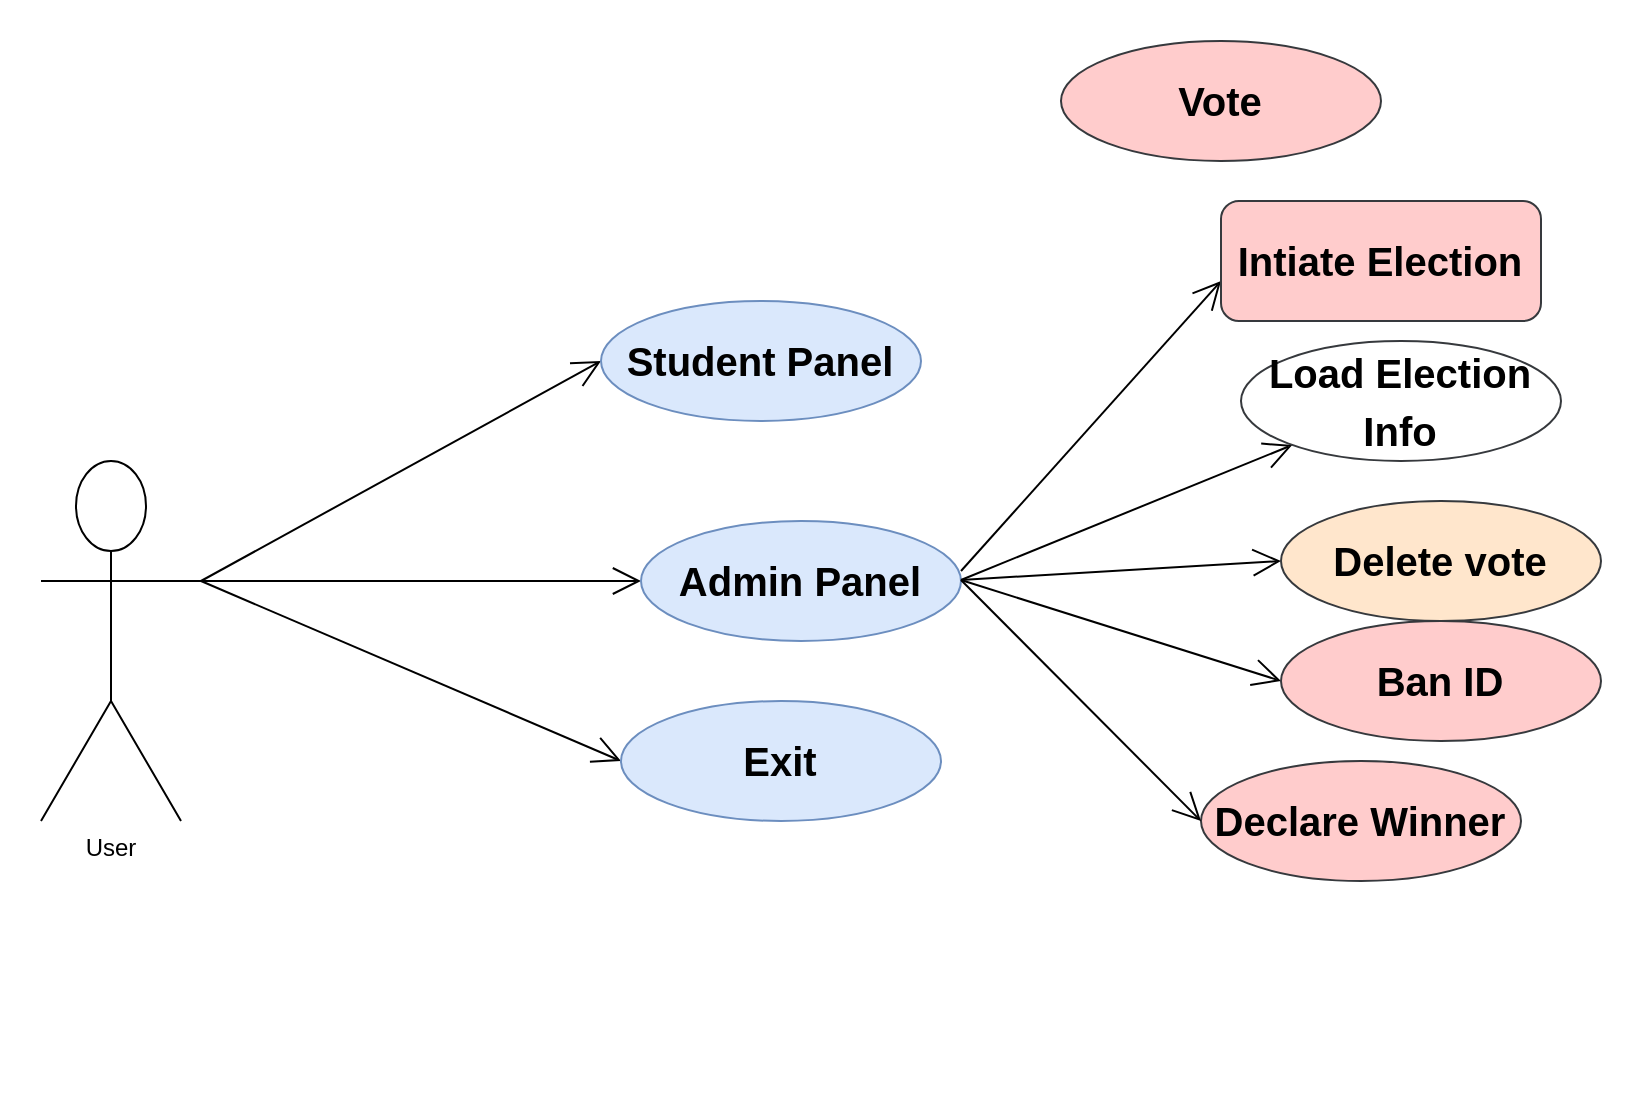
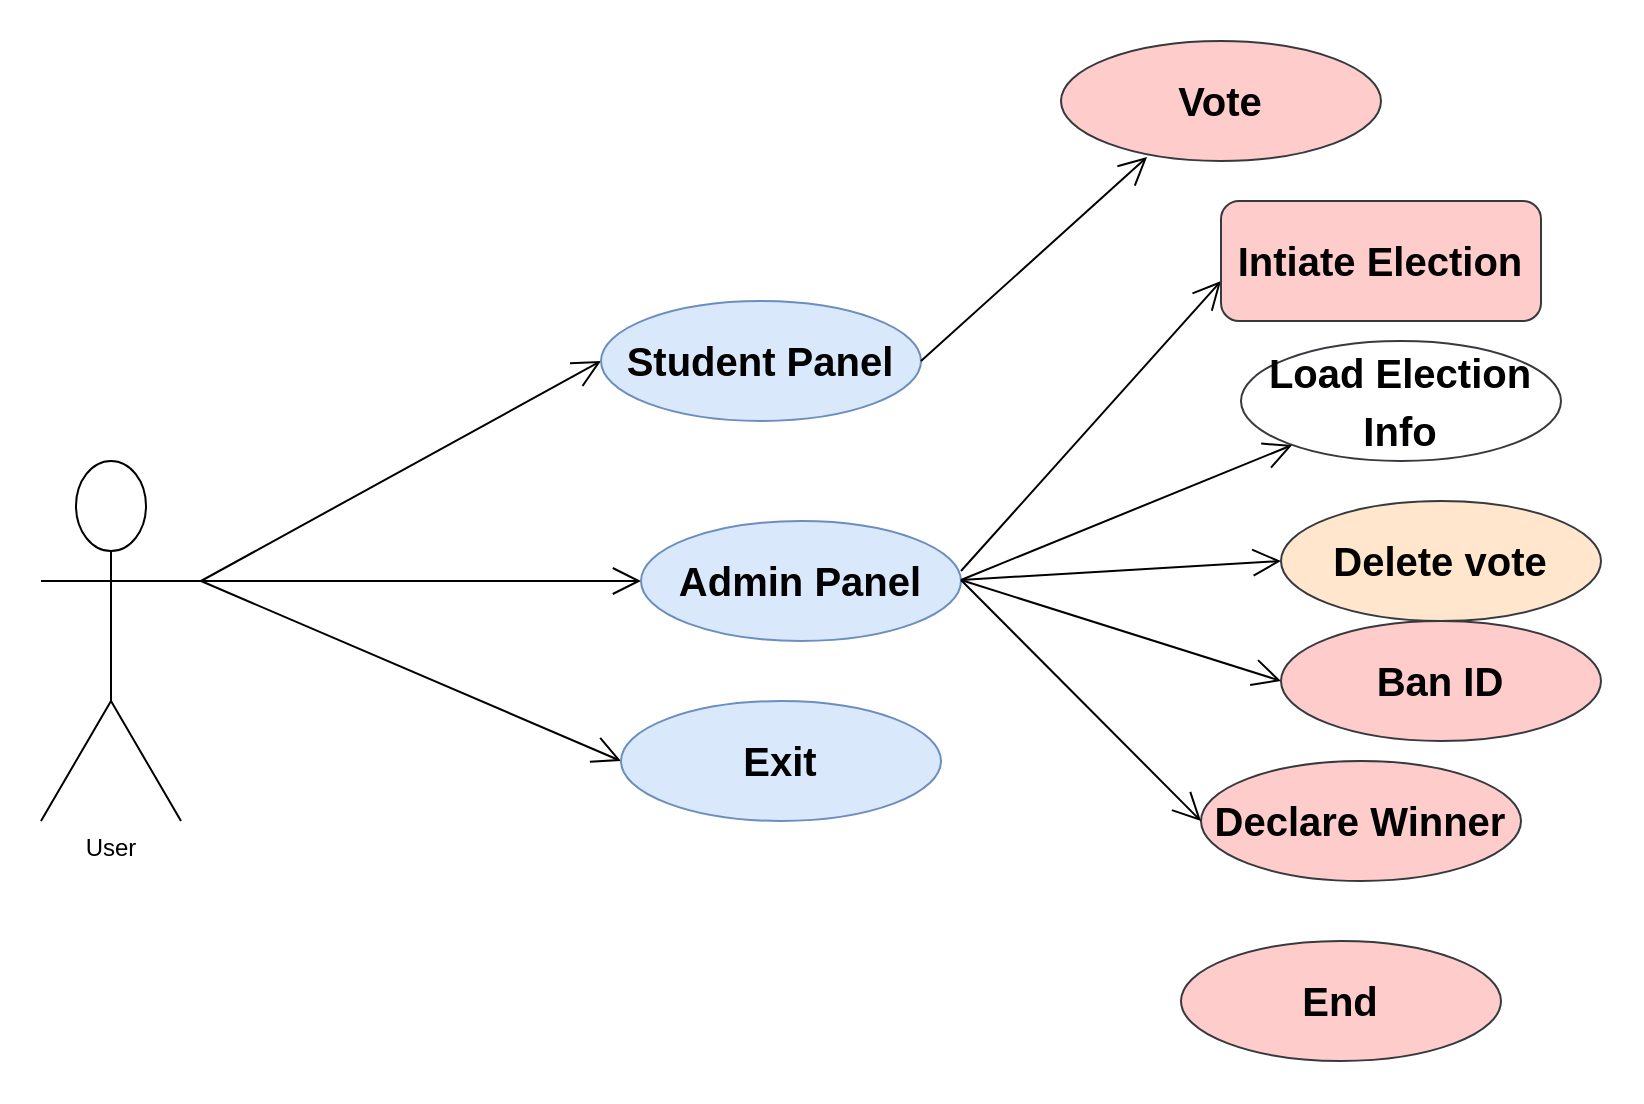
+ <mxCell id="20" value="" style="endArrow=open;endFill=1;endSize=12;html=1;rounded=0;fontSize=20;exitX=1;exitY=0.5;exitDx=0;exitDy=0;entryX=0.269;entryY=0.967;entryDx=0;entryDy=0;entryPerimeter=0;" edge="1" parent="1" source="19" target="8"><mxGeometry width="160" relative="1" as="geometry"><mxPoint x="470" y="150" as="sourcePoint" /><mxPoint x="510" y="80" as="targetPoint" /></mxGeometry></mxCell>
+ <mxCell id="21" value="&lt;h1&gt;&lt;span style=&quot;font-size: 20px&quot;&gt;End&lt;/span&gt;&lt;/h1&gt;" style="ellipse;whiteSpace=wrap;html=1;fillColor=#ffcccc;strokeColor=#36393d;" vertex="1" parent="1"><mxGeometry x="590" y="470" width="160" height="60" as="geometry" /></mxCell>
